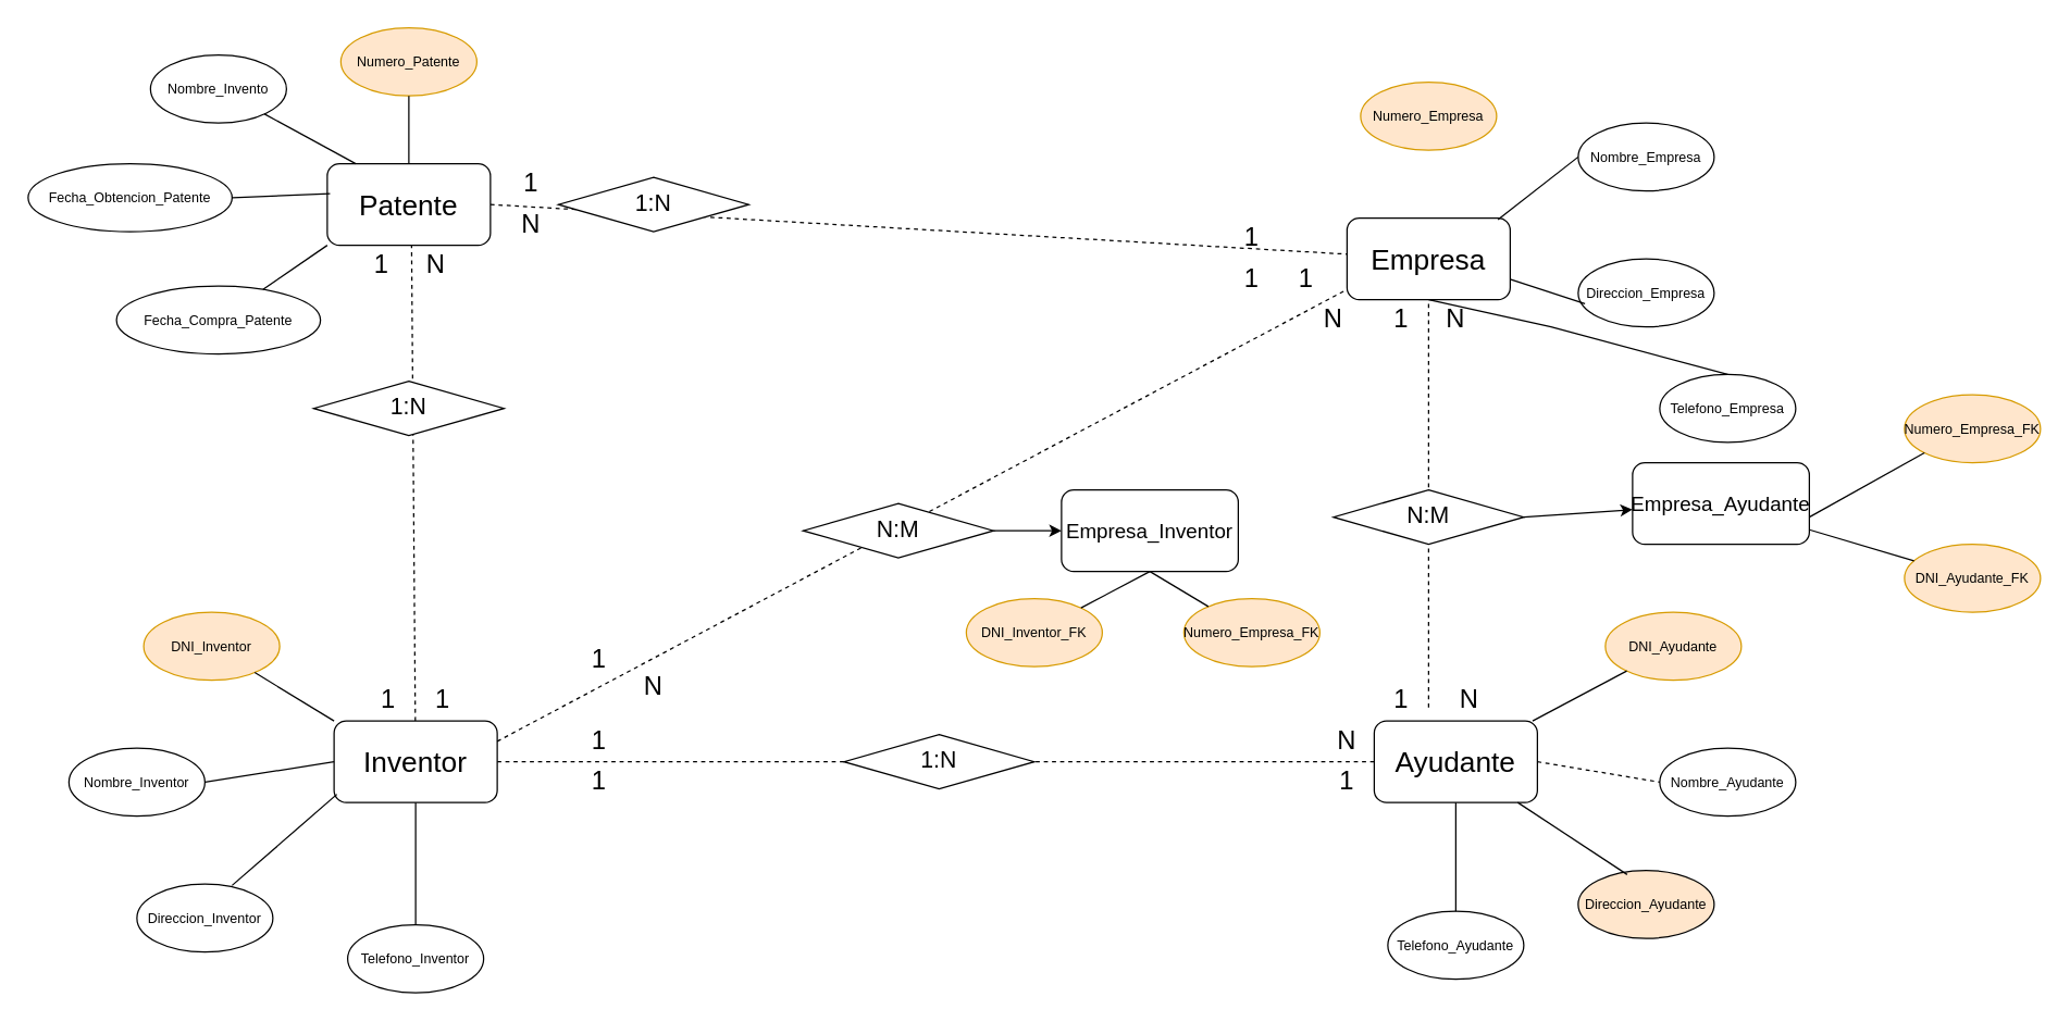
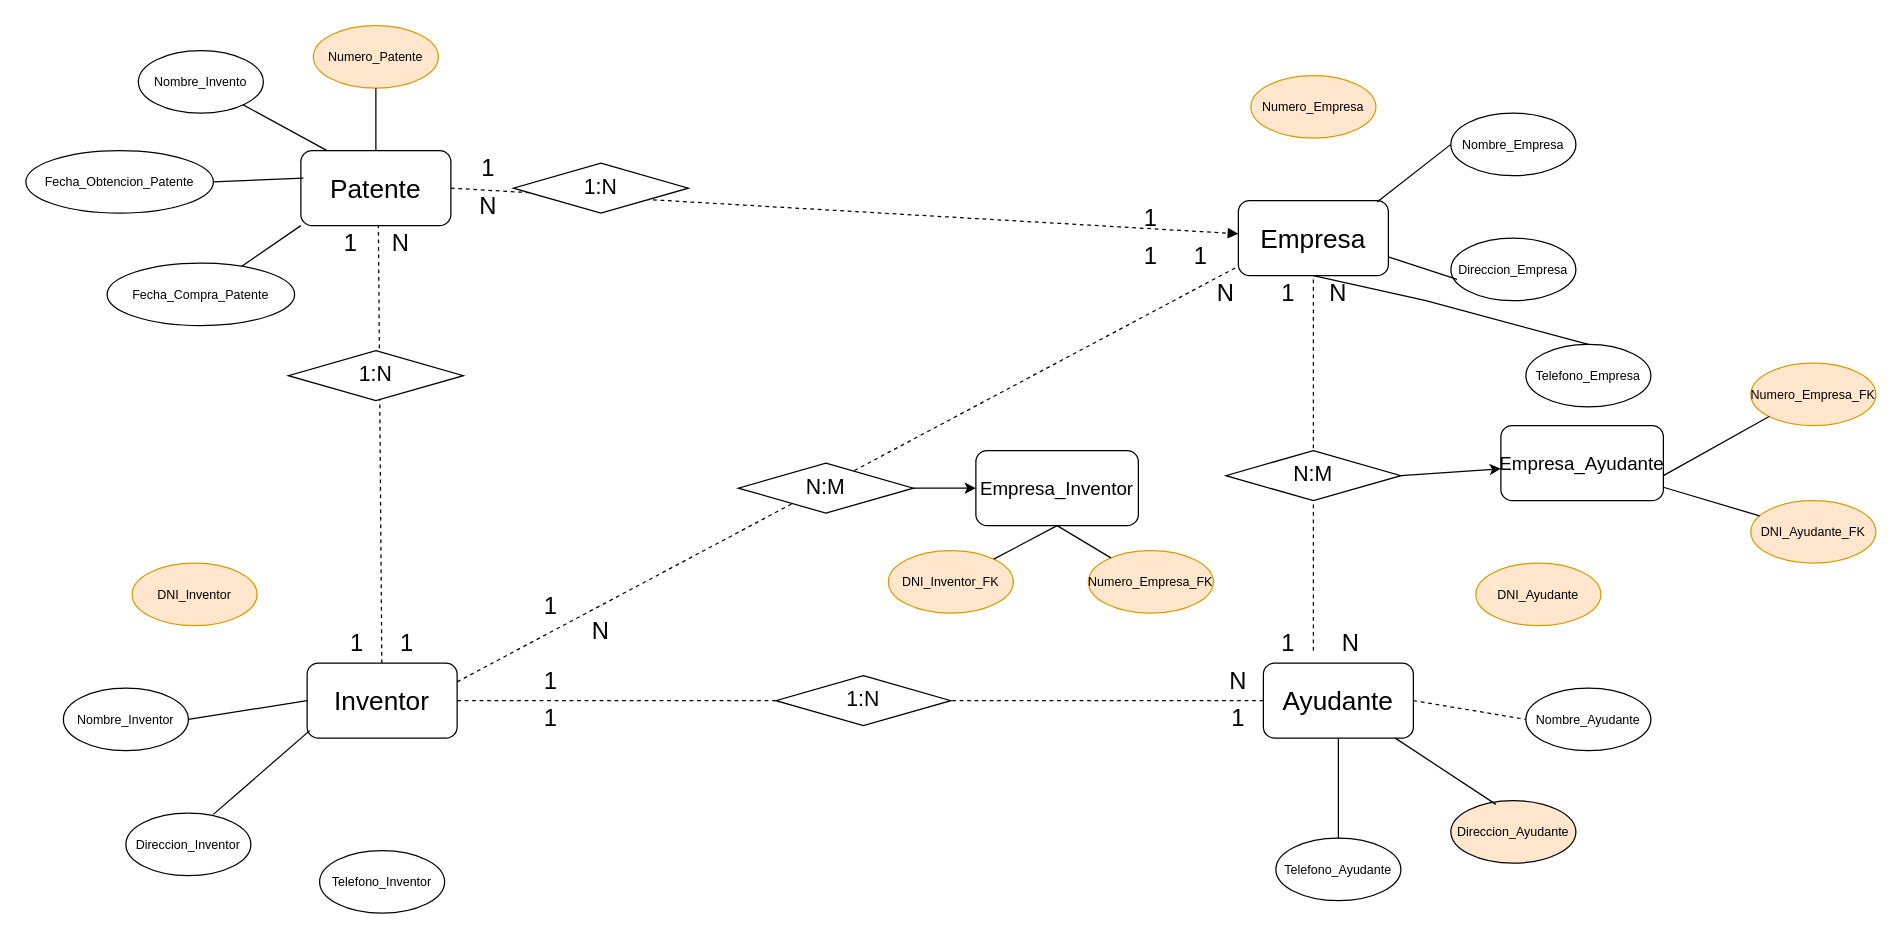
- <mxCell id="2" value="" style="endArrow=none;dashed=1;html=1;rounded=0;exitX=1;exitY=0.5;exitDx=0;exitDy=0;" edge="1" parent="1" source="8" target="17"><mxGeometry width="50" height="50" relative="1" as="geometry"><mxPoint x="550" y="320" as="sourcePoint" /><mxPoint x="600" y="270" as="targetPoint" /></mxGeometry></mxCell>
+ <mxCell id="2" value="" style="endArrow=block;dashed=1;html=1;rounded=0;exitX=1;exitY=0.5;exitDx=0;exitDy=0;" edge="1" parent="1" source="8" target="17"><mxGeometry width="50" height="50" relative="1" as="geometry"><mxPoint x="550" y="320" as="sourcePoint" /><mxPoint x="600" y="270" as="targetPoint" /></mxGeometry></mxCell>
- <mxCell id="38" value="" style="endArrow=none;html=1;rounded=0;" edge="1" parent="1" source="18" target="34"><mxGeometry width="50" height="50" relative="1" as="geometry"><mxPoint x="870" y="590" as="sourcePoint" /><mxPoint x="920" y="540" as="targetPoint" /></mxGeometry></mxCell>
- <mxCell id="30" value="" style="endArrow=none;html=1;rounded=0;exitX=0;exitY=0;exitDx=0;exitDy=0;" edge="1" parent="1" source="16" target="26"><mxGeometry width="50" height="50" relative="1" as="geometry"><mxPoint x="255" y="540" as="sourcePoint" /><mxPoint x="535" y="540" as="targetPoint" /></mxGeometry></mxCell>
- <mxCell id="33" value="" style="endArrow=none;html=1;rounded=0;exitX=0.5;exitY=0;exitDx=0;exitDy=0;" edge="1" parent="1" source="29" target="16"><mxGeometry width="50" height="50" relative="1" as="geometry"><mxPoint x="485" y="590" as="sourcePoint" /><mxPoint x="535" y="540" as="targetPoint" /></mxGeometry></mxCell>
